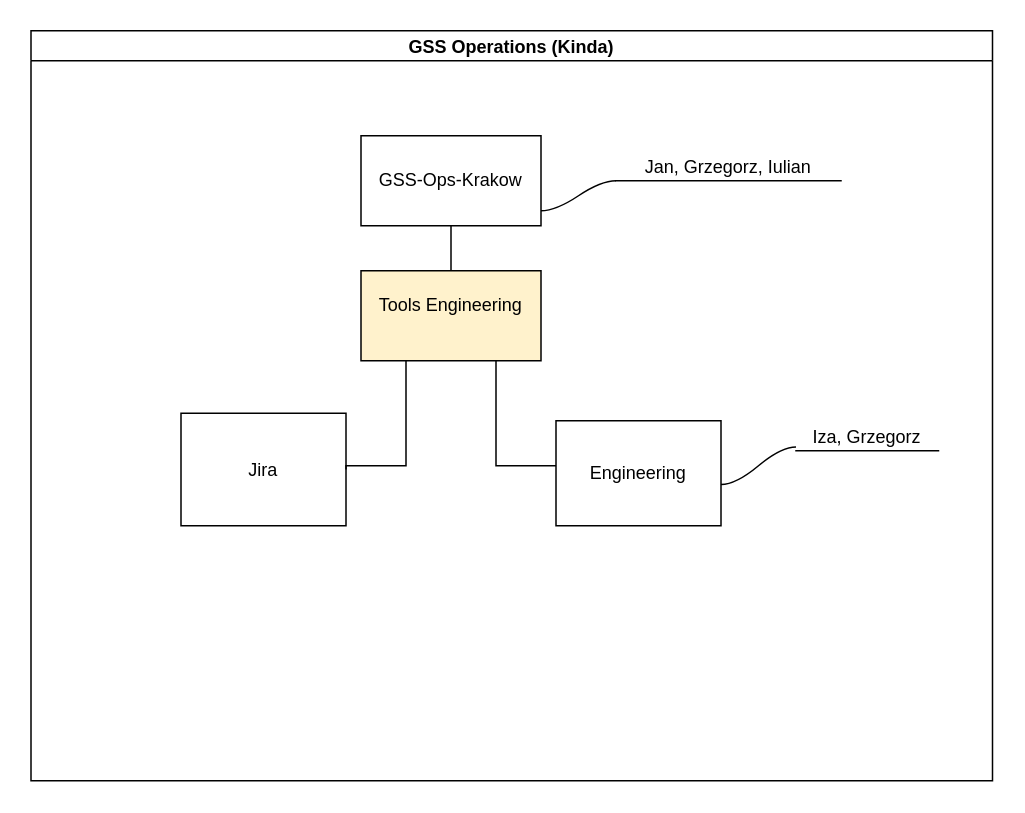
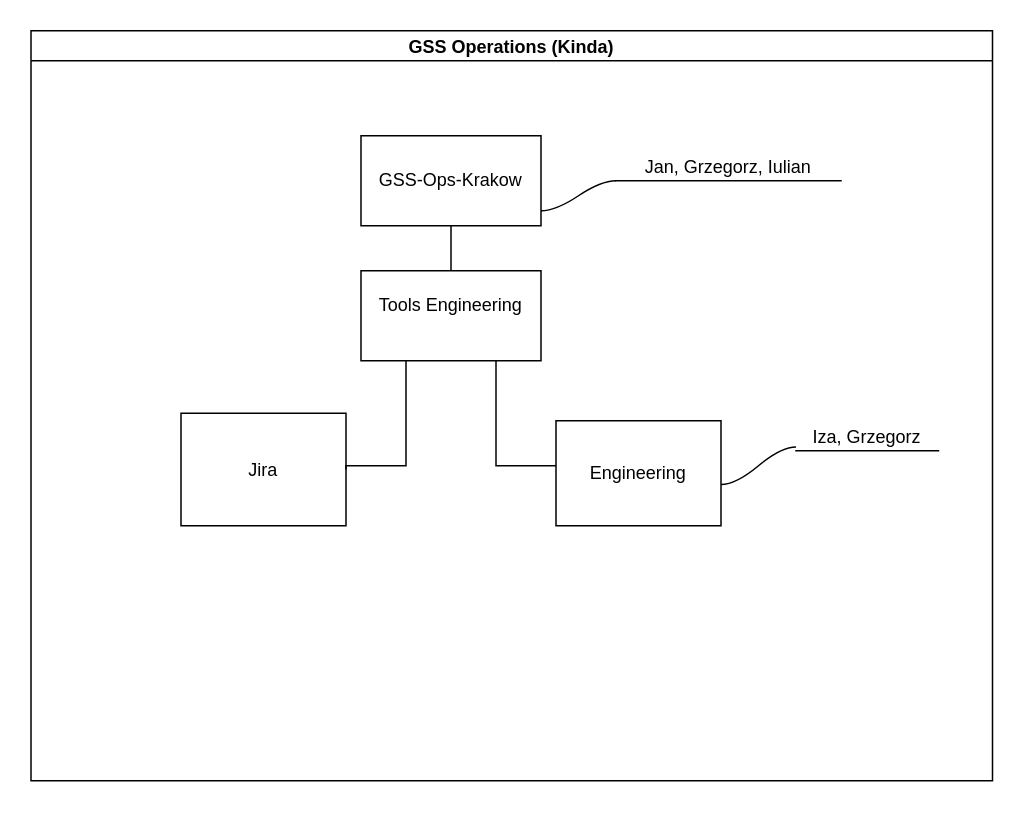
- <mxCell id="6" value="&lt;div&gt;Tools Engineering&lt;/div&gt;&lt;div&gt;&lt;br&gt;&lt;/div&gt;" style="whiteSpace=wrap;html=1;align=center;verticalAlign=middle;treeFolding=1;treeMoving=1;newEdgeStyle={&quot;edgeStyle&quot;:&quot;elbowEdgeStyle&quot;,&quot;startArrow&quot;:&quot;none&quot;,&quot;endArrow&quot;:&quot;none&quot;};fillColor=#fff2cc;" vertex="1" parent="2"><mxGeometry x="220" y="160" width="120" height="60" as="geometry" /></mxCell>
+ <mxCell id="6" value="&lt;div&gt;Tools Engineering&lt;/div&gt;&lt;div&gt;&lt;br&gt;&lt;/div&gt;" style="whiteSpace=wrap;html=1;align=center;verticalAlign=middle;treeFolding=1;treeMoving=1;newEdgeStyle={&quot;edgeStyle&quot;:&quot;elbowEdgeStyle&quot;,&quot;startArrow&quot;:&quot;none&quot;,&quot;endArrow&quot;:&quot;none&quot;};" vertex="1" parent="2"><mxGeometry x="220" y="160" width="120" height="60" as="geometry" /></mxCell>
